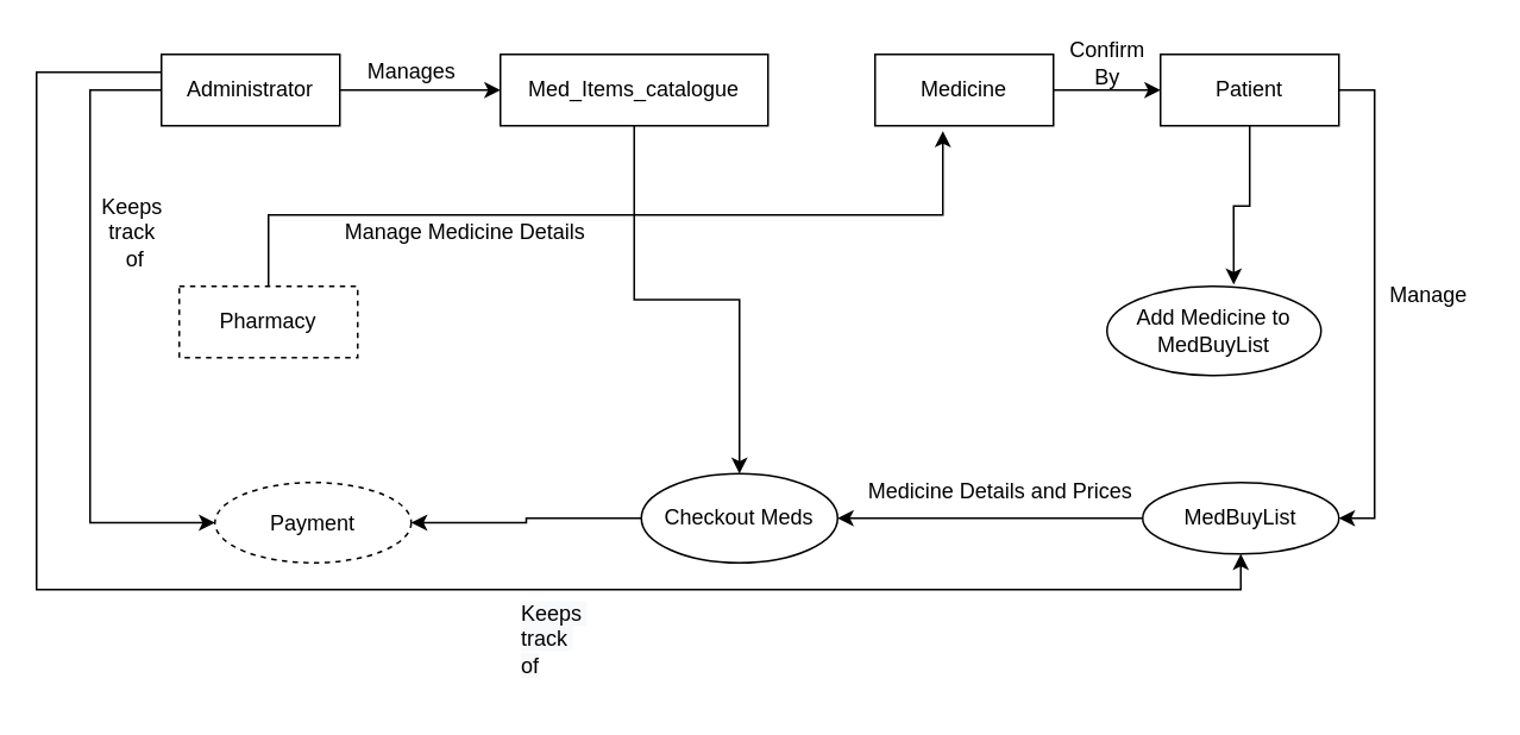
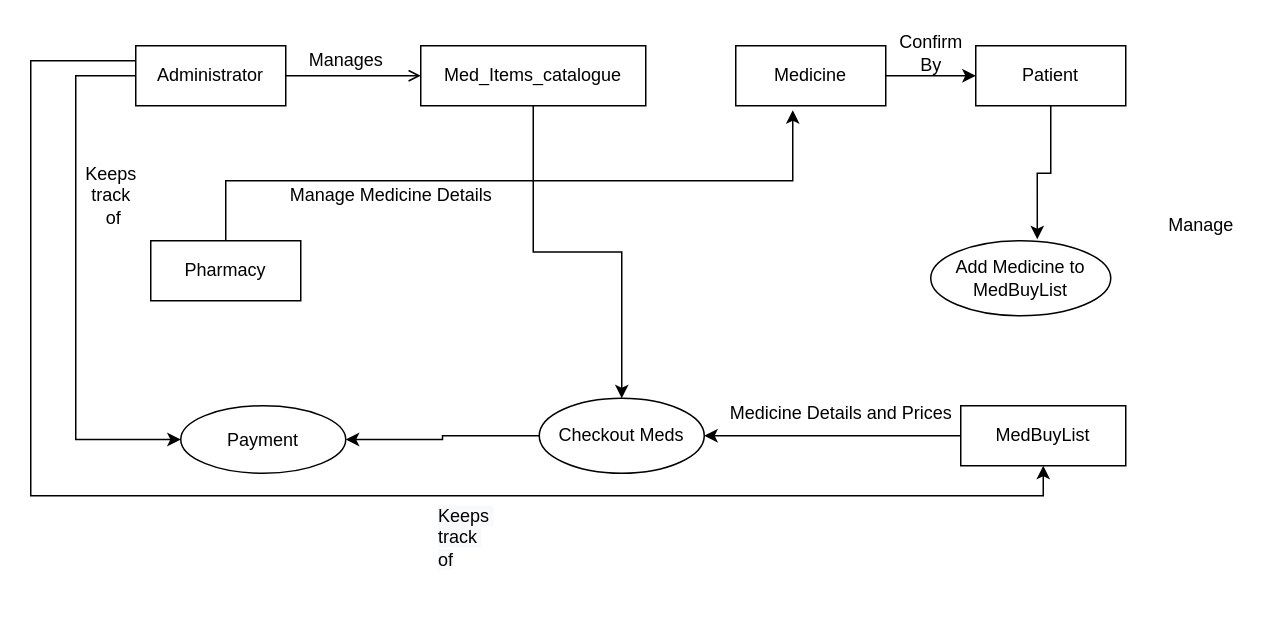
- <mxCell id="2" style="edgeStyle=orthogonalEdgeStyle;rounded=0;orthogonalLoop=1;jettySize=auto;html=1;entryX=0;entryY=0.5;entryDx=0;entryDy=0;" edge="1" parent="1" source="5" target="7"><mxGeometry relative="1" as="geometry"><mxPoint x="260" y="50" as="targetPoint" /></mxGeometry></mxCell>
+ <mxCell id="2" style="edgeStyle=orthogonalEdgeStyle;rounded=0;orthogonalLoop=1;jettySize=auto;html=1;entryX=0;entryY=0.5;entryDx=0;entryDy=0;endArrow=open;" edge="1" parent="1" source="5" target="7"><mxGeometry relative="1" as="geometry"><mxPoint x="260" y="50" as="targetPoint" /></mxGeometry></mxCell>
- <mxCell id="24" value="Manage" style="text;html=1;align=center;verticalAlign=middle;resizable=0;points=[];autosize=1;strokeColor=none;fillColor=none;" vertex="1" parent="1"><mxGeometry x="770" y="155" width="60" height="20" as="geometry" /></mxCell>
+ <mxCell id="24" value="Manage" style="text;html=1;align=center;verticalAlign=middle;resizable=0;points=[];autosize=1;strokeColor=none;fillColor=none;" vertex="1" parent="1"><mxGeometry x="770" y="140" width="60" height="20" as="geometry" /></mxCell>
- <mxCell id="10" style="edgeStyle=orthogonalEdgeStyle;rounded=0;orthogonalLoop=1;jettySize=auto;html=1;entryX=1;entryY=0.5;entryDx=0;entryDy=0;" edge="1" parent="1" source="12" target="15"><mxGeometry relative="1" as="geometry"><Array as="points"><mxPoint x="770" y="50" /><mxPoint x="770" y="290" /></Array></mxGeometry></mxCell>
- <mxCell id="20" value="Pharmacy" style="whiteSpace=wrap;html=1;align=center;dashed=1;" vertex="1" parent="1"><mxGeometry x="100" y="160" width="100" height="40" as="geometry" /></mxCell>
+ <mxCell id="20" value="Pharmacy" style="whiteSpace=wrap;html=1;align=center;" vertex="1" parent="1"><mxGeometry x="100" y="160" width="100" height="40" as="geometry" /></mxCell>
- <mxCell id="15" value="MedBuyList" style="ellipse;whiteSpace=wrap;html=1;align=center;" vertex="1" parent="1"><mxGeometry x="640" y="270" width="110" height="40" as="geometry" /></mxCell>
+ <mxCell id="15" value="MedBuyList" style="whiteSpace=wrap;html=1;align=center;" vertex="1" parent="1"><mxGeometry x="640" y="270" width="110" height="40" as="geometry" /></mxCell>
- <mxCell id="18" value="Payment" style="ellipse;whiteSpace=wrap;html=1;align=center;dashed=1;" vertex="1" parent="1"><mxGeometry x="120" y="270" width="110" height="45" as="geometry" /></mxCell>
+ <mxCell id="18" value="Payment" style="ellipse;whiteSpace=wrap;html=1;align=center;" vertex="1" parent="1"><mxGeometry x="120" y="270" width="110" height="45" as="geometry" /></mxCell>
